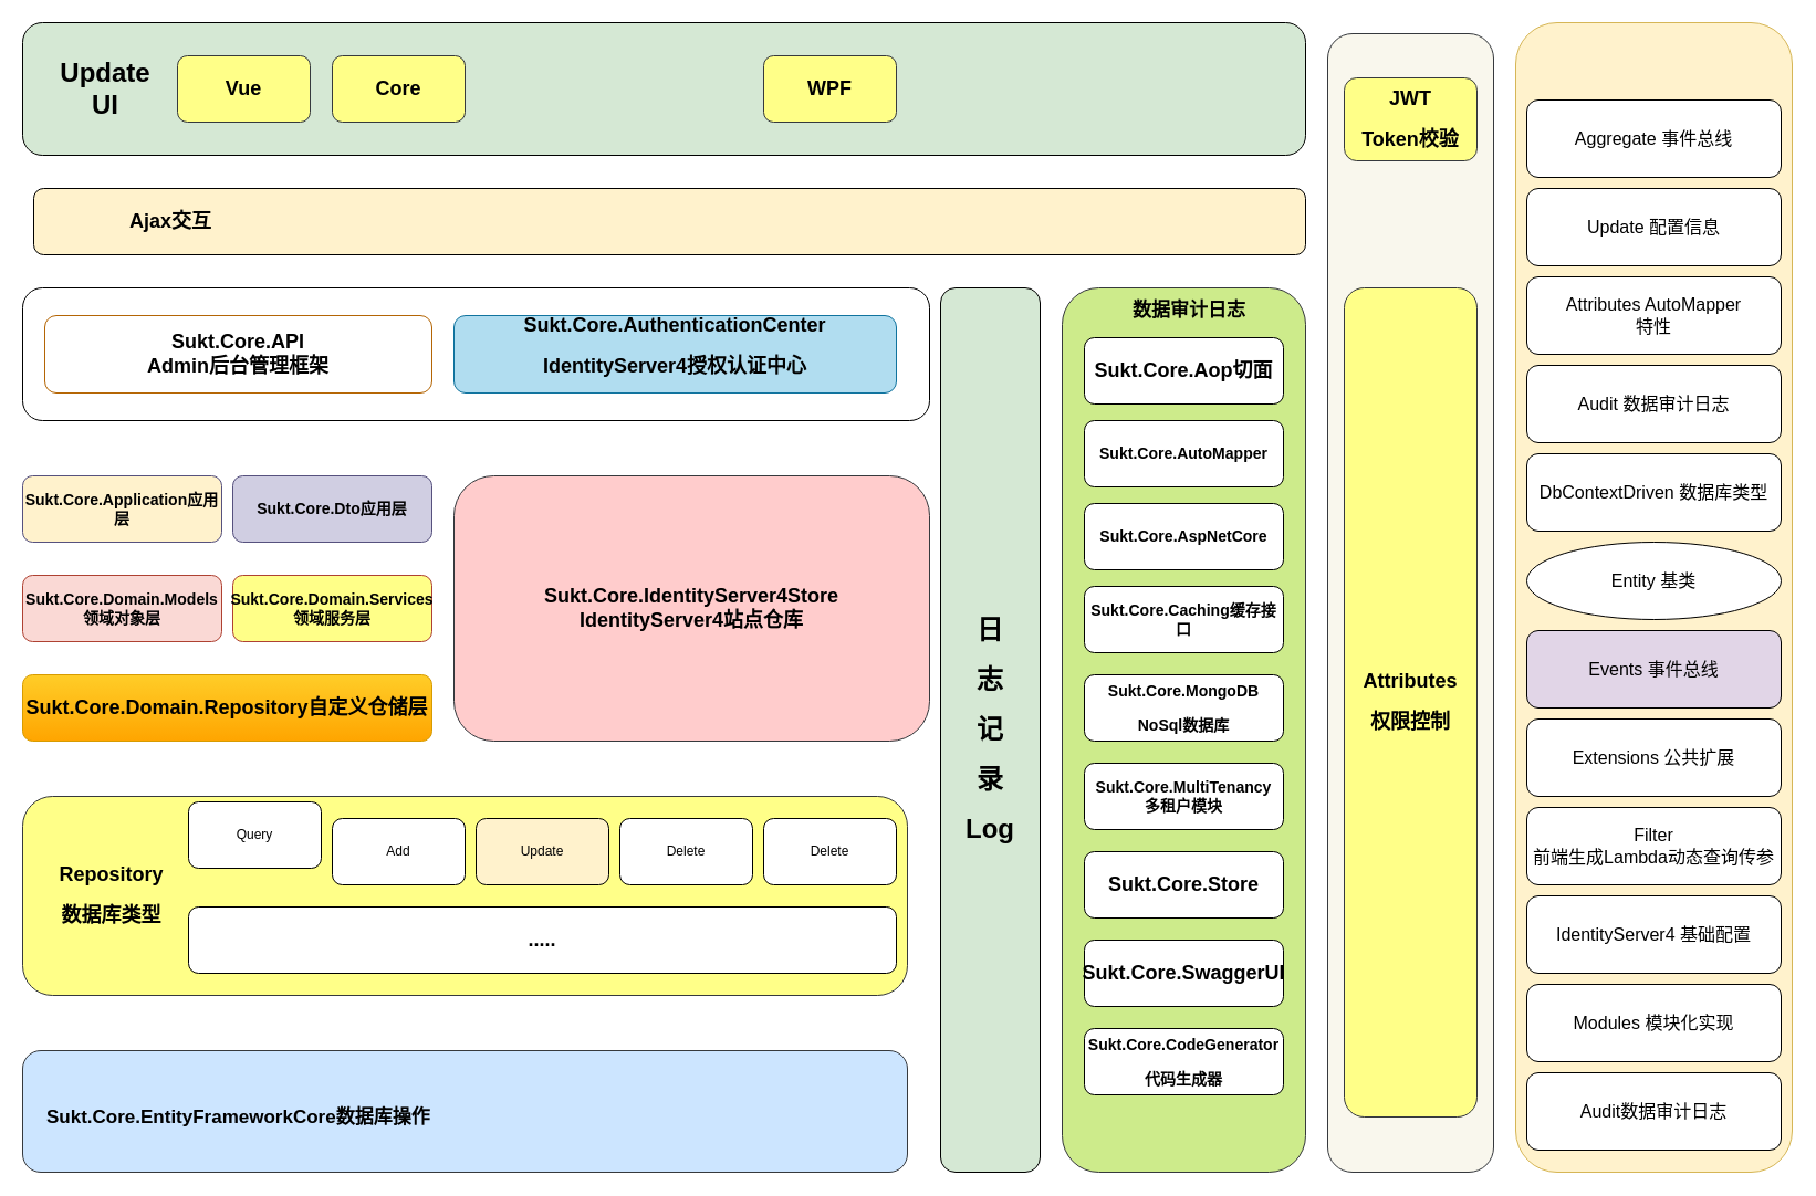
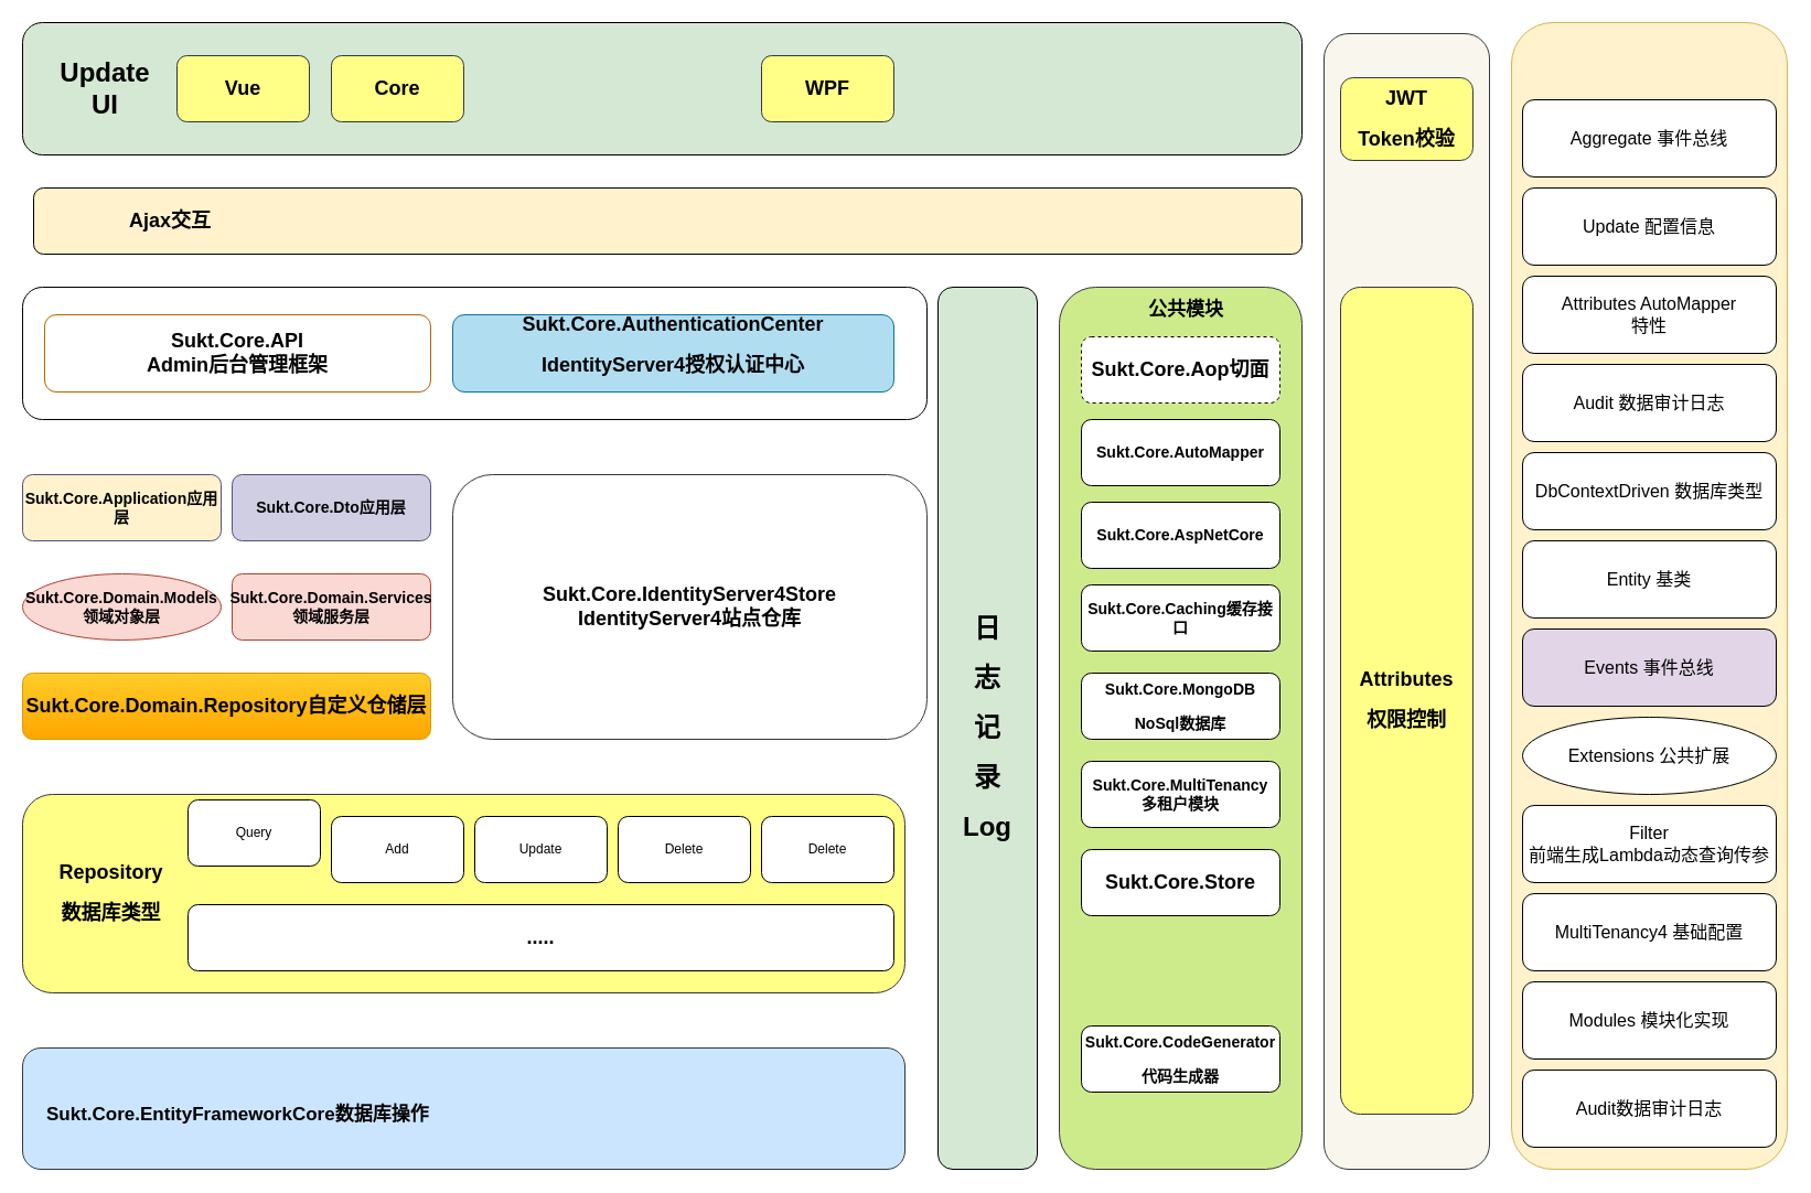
- <mxCell id="12" value="&lt;h2&gt;&lt;span style=&quot;font-size: 17px&quot;&gt;数据审计日志&lt;/span&gt;&lt;/h2&gt;" style="text;html=1;align=center;verticalAlign=middle;whiteSpace=wrap;rounded=0;" vertex="1" parent="1"><mxGeometry x="1010" y="270" width="130" height="20" as="geometry" /></mxCell>
+ <mxCell id="12" value="&lt;h2&gt;&lt;span style=&quot;font-size: 17px&quot;&gt;公共模块&lt;/span&gt;&lt;/h2&gt;" style="text;html=1;align=center;verticalAlign=middle;whiteSpace=wrap;rounded=0;" vertex="1" parent="1"><mxGeometry x="1010" y="270" width="130" height="20" as="geometry" /></mxCell>
- <mxCell id="10" value="&lt;h2&gt;Sukt.Core.Aop切面&lt;/h2&gt;" style="rounded=1;whiteSpace=wrap;html=1;" vertex="1" parent="1"><mxGeometry x="980" y="305" width="180" height="60" as="geometry" /></mxCell>
+ <mxCell id="10" value="&lt;h2&gt;Sukt.Core.Aop切面&lt;/h2&gt;" style="rounded=1;whiteSpace=wrap;html=1;dashed=1;" vertex="1" parent="1"><mxGeometry x="980" y="305" width="180" height="60" as="geometry" /></mxCell>
- <mxCell id="50" value="&lt;font style=&quot;font-size: 16px&quot;&gt;Entity 基类&lt;/font&gt;" style="ellipse;whiteSpace=wrap;html=1;" vertex="1" parent="43"><mxGeometry x="10" y="470" width="230.0" height="70" as="geometry" /></mxCell>
+ <mxCell id="50" value="&lt;font style=&quot;font-size: 16px&quot;&gt;Entity 基类&lt;/font&gt;" style="rounded=1;whiteSpace=wrap;html=1;" vertex="1" parent="43"><mxGeometry x="10" y="470" width="230.0" height="70" as="geometry" /></mxCell>
- <mxCell id="33" value="&lt;h3&gt;Sukt.Core.Domain.Models领域对象层&lt;/h3&gt;" style="rounded=1;whiteSpace=wrap;html=1;fillColor=#fad9d5;strokeColor=#ae4132;" vertex="1" parent="1"><mxGeometry x="20" y="520" width="180" height="60" as="geometry" /></mxCell>
+ <mxCell id="33" value="&lt;h3&gt;Sukt.Core.Domain.Models领域对象层&lt;/h3&gt;" style="ellipse;whiteSpace=wrap;html=1;fillColor=#fad9d5;strokeColor=#ae4132;" vertex="1" parent="1"><mxGeometry x="20" y="520" width="180" height="60" as="geometry" /></mxCell>
- <mxCell id="7" value="&lt;h3&gt;Sukt.Core.Domain.Services领域服务层&lt;/h3&gt;" style="rounded=1;whiteSpace=wrap;html=1;fillColor=#ffff88;strokeColor=#ae4132;" vertex="1" parent="1"><mxGeometry x="210" y="520" width="180" height="60" as="geometry" /></mxCell>
+ <mxCell id="7" value="&lt;h3&gt;Sukt.Core.Domain.Services领域服务层&lt;/h3&gt;" style="rounded=1;whiteSpace=wrap;html=1;fillColor=#fad9d5;strokeColor=#ae4132;" vertex="1" parent="1"><mxGeometry x="210" y="520" width="180" height="60" as="geometry" /></mxCell>
- <mxCell id="20" value="&lt;h2&gt;Sukt.Core.IdentityServer4Store&lt;br&gt;IdentityServer4站点仓库&lt;/h2&gt;" style="rounded=1;whiteSpace=wrap;html=1;fillColor=#ffcccc;strokeColor=#36393d;" vertex="1" parent="1"><mxGeometry x="410" y="430" width="430" height="240" as="geometry" /></mxCell>
+ <mxCell id="20" value="&lt;h2&gt;Sukt.Core.IdentityServer4Store&lt;br&gt;IdentityServer4站点仓库&lt;/h2&gt;" style="rounded=1;whiteSpace=wrap;html=1;fillColor=#ffffff;strokeColor=#36393d;" vertex="1" parent="1"><mxGeometry x="410" y="430" width="430" height="240" as="geometry" /></mxCell>
- <mxCell id="52" value="&lt;font style=&quot;font-size: 16px&quot;&gt;Extensions 公共扩展&lt;/font&gt;" style="rounded=1;whiteSpace=wrap;html=1;" vertex="1" parent="43"><mxGeometry x="10" y="630" width="230.0" height="70" as="geometry" /></mxCell>
+ <mxCell id="52" value="&lt;font style=&quot;font-size: 16px&quot;&gt;Extensions 公共扩展&lt;/font&gt;" style="ellipse;whiteSpace=wrap;html=1;" vertex="1" parent="43"><mxGeometry x="10" y="630" width="230.0" height="70" as="geometry" /></mxCell>
- <mxCell id="25" value="Update" style="rounded=1;whiteSpace=wrap;html=1;fillColor=#fff2cc;" vertex="1" parent="21"><mxGeometry x="410" y="20" width="120" height="60" as="geometry" /></mxCell>
+ <mxCell id="25" value="Update" style="rounded=1;whiteSpace=wrap;html=1;" vertex="1" parent="21"><mxGeometry x="410" y="20" width="120" height="60" as="geometry" /></mxCell>
- <mxCell id="54" value="&lt;font style=&quot;font-size: 16px&quot;&gt;IdentityServer4 基础配置&lt;/font&gt;" style="rounded=1;whiteSpace=wrap;html=1;" vertex="1" parent="43"><mxGeometry x="10" y="790" width="230.0" height="70" as="geometry" /></mxCell>
+ <mxCell id="54" value="&lt;font style=&quot;font-size: 16px&quot;&gt;MultiTenancy4 基础配置&lt;/font&gt;" style="rounded=1;whiteSpace=wrap;html=1;" vertex="1" parent="43"><mxGeometry x="10" y="790" width="230.0" height="70" as="geometry" /></mxCell>
- <mxCell id="18" value="&lt;h2&gt;Sukt.Core.SwaggerUI&lt;/h2&gt;" style="rounded=1;whiteSpace=wrap;html=1;" vertex="1" parent="1"><mxGeometry x="980" y="850" width="180" height="60" as="geometry" /></mxCell>
